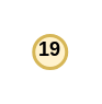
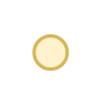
- <mxCell id="4" value="19" style="text;html=1;strokeColor=none;fillColor=none;align=center;verticalAlign=middle;whiteSpace=wrap;rounded=0;fontStyle=1" parent="2" vertex="1"><mxGeometry width="20" height="20" as="geometry" /></mxCell>
